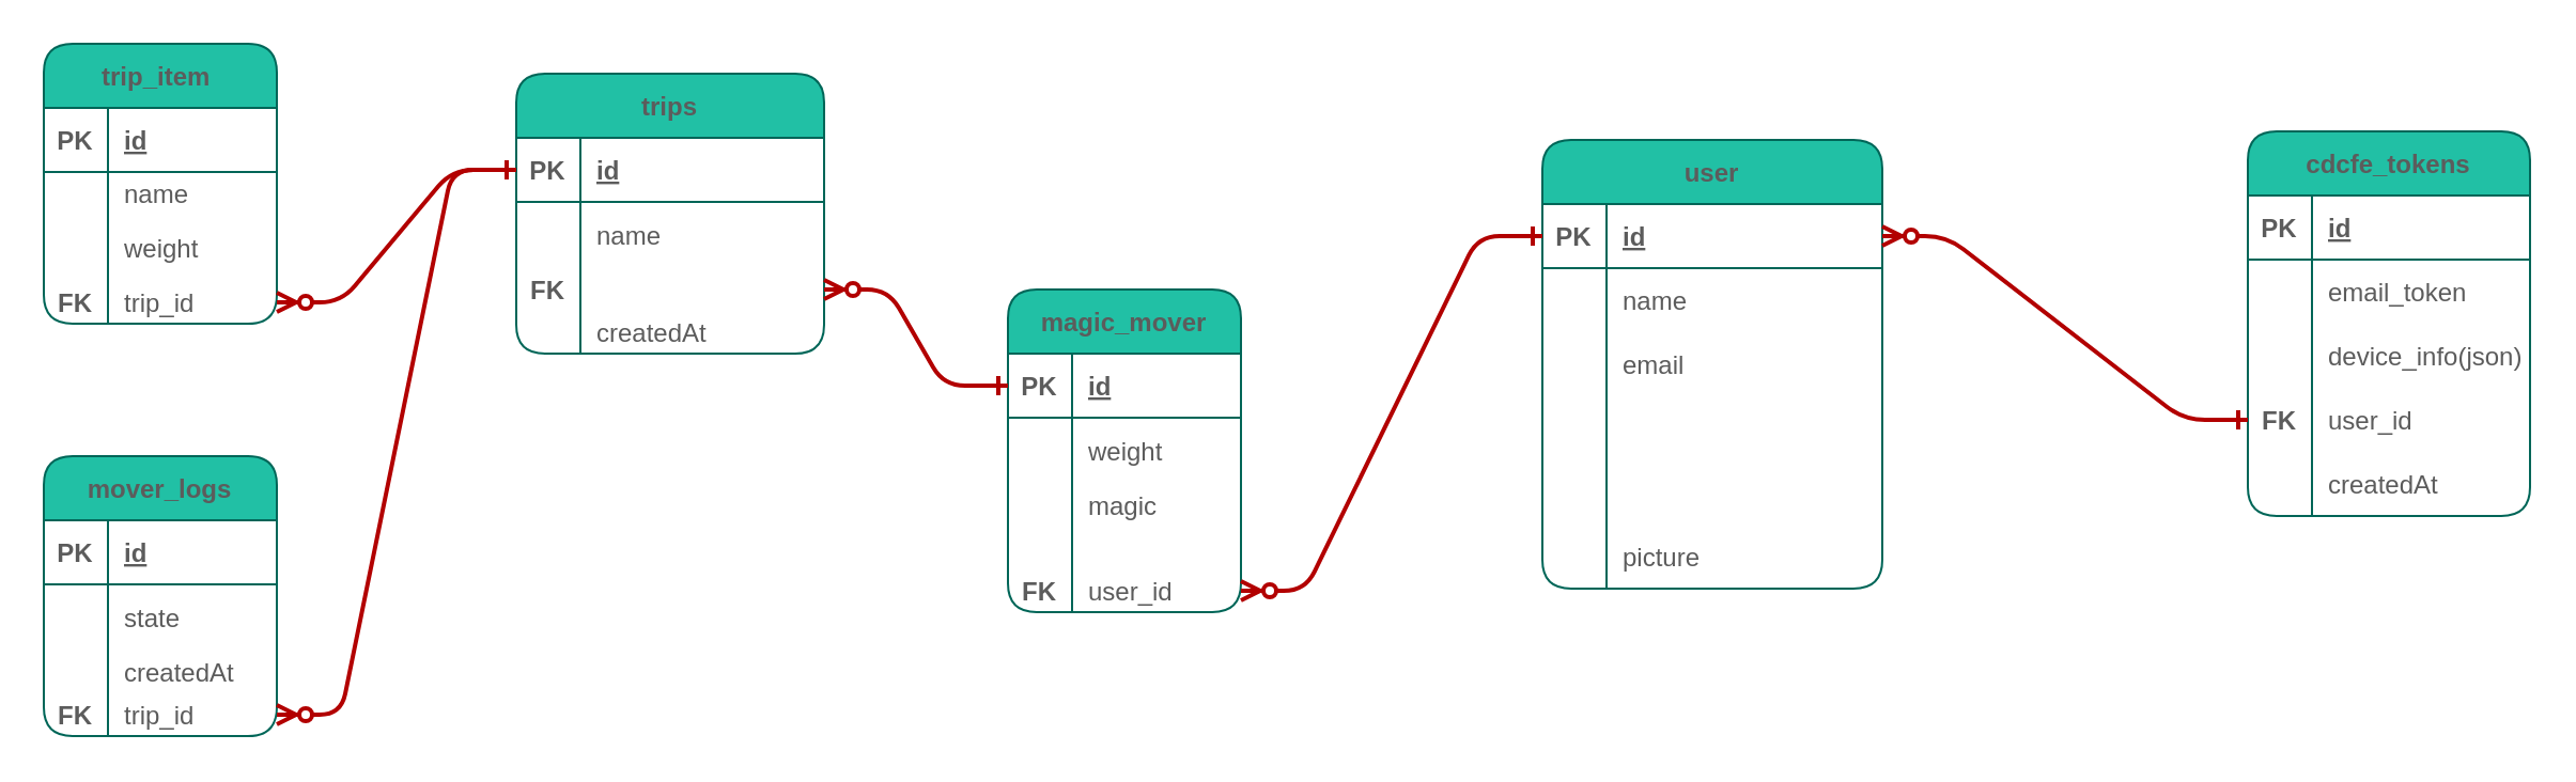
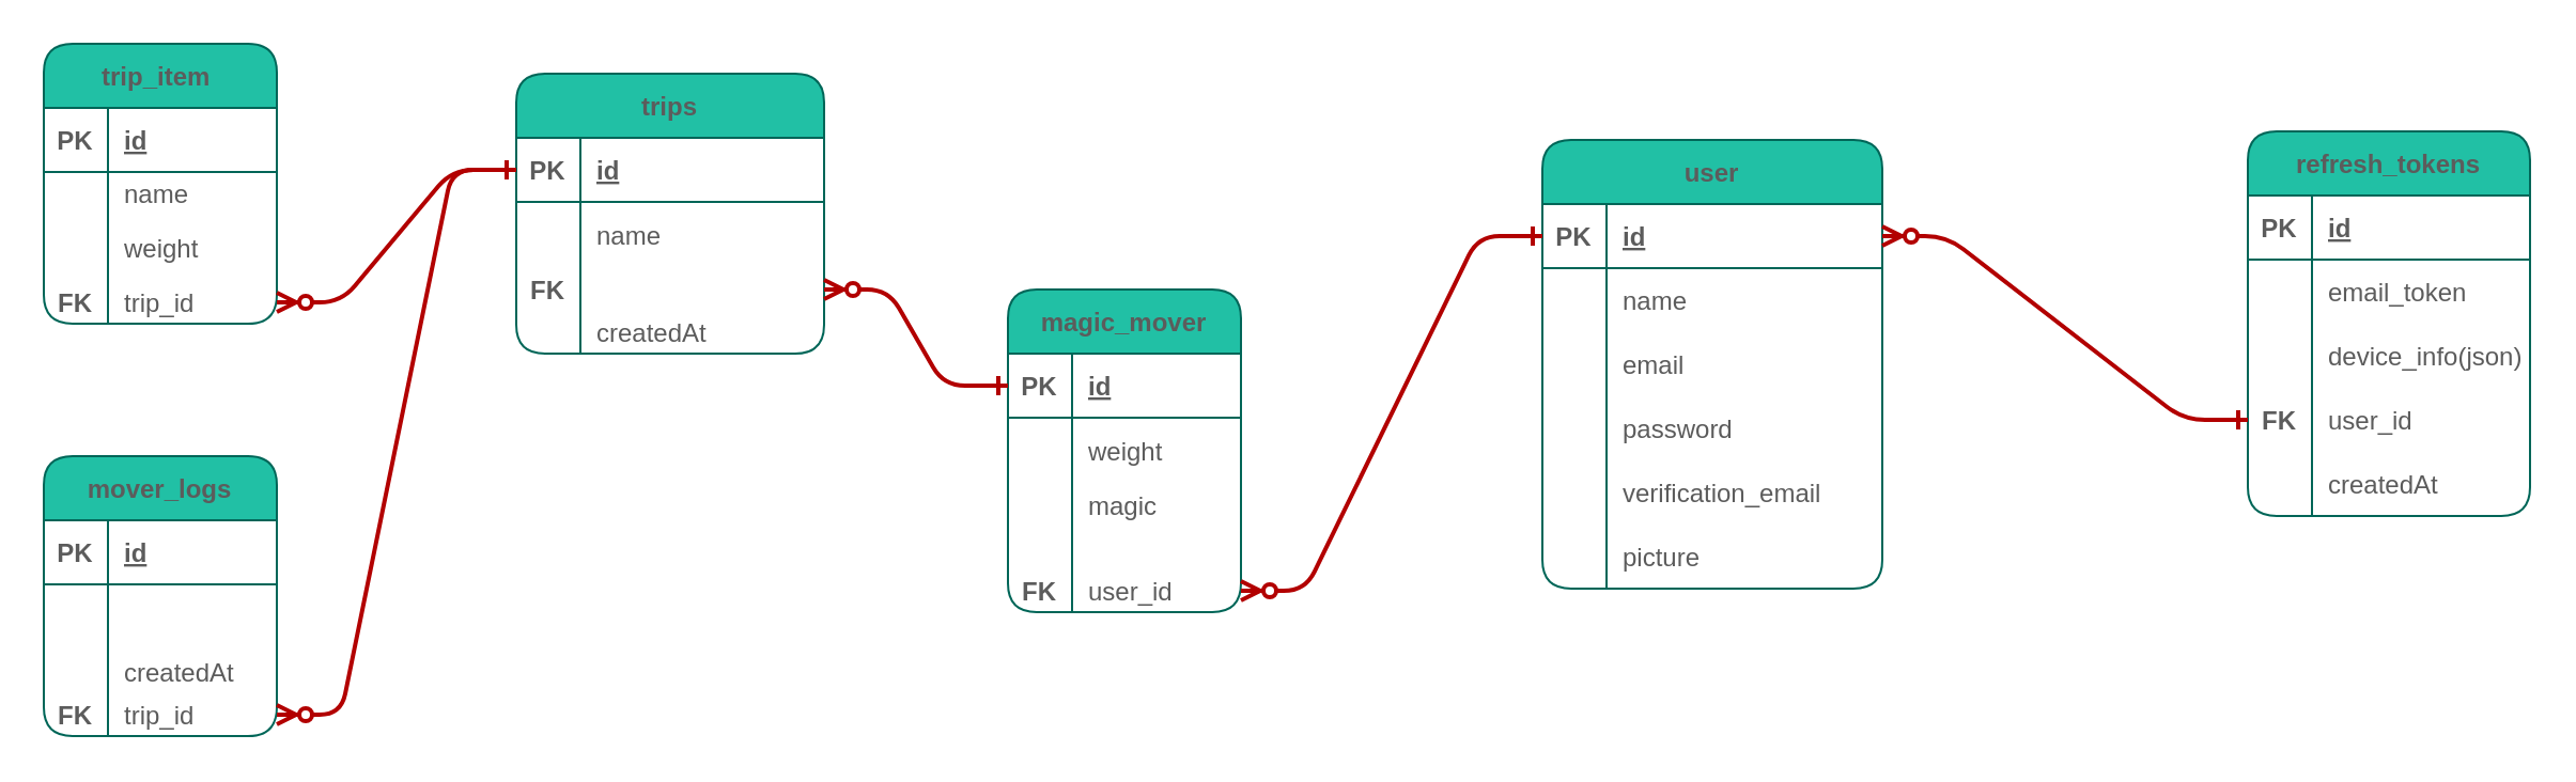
- <mxCell id="37" value="cdcfe_tokens" style="shape=table;startSize=30;container=1;collapsible=1;childLayout=tableLayout;fixedRows=1;rowLines=0;fontStyle=1;align=center;resizeLast=1;fillColor=#21C0A5;strokeColor=#006658;fontColor=#5C5C5C;shadow=0;rounded=1;" parent="1" vertex="1"><mxGeometry x="1051" y="61" width="132" height="180" as="geometry" /></mxCell>
+ <mxCell id="37" value="refresh_tokens" style="shape=table;startSize=30;container=1;collapsible=1;childLayout=tableLayout;fixedRows=1;rowLines=0;fontStyle=1;align=center;resizeLast=1;fillColor=#21C0A5;strokeColor=#006658;fontColor=#5C5C5C;shadow=0;rounded=1;" parent="1" vertex="1"><mxGeometry x="1051" y="61" width="132" height="180" as="geometry" /></mxCell>
+ <mxCell id="29" value="password" style="shape=partialRectangle;overflow=hidden;connectable=0;fillColor=none;top=0;left=0;bottom=0;right=0;align=left;spacingLeft=6;strokeColor=#006658;fontColor=#5C5C5C;" parent="27" vertex="1"><mxGeometry x="30" width="129" height="30" as="geometry"><mxRectangle width="129" height="30" as="alternateBounds" /></mxGeometry></mxCell>
+ <mxCell id="32" value="verification_email" style="shape=partialRectangle;overflow=hidden;connectable=0;fillColor=none;top=0;left=0;bottom=0;right=0;align=left;spacingLeft=6;strokeColor=#006658;fontColor=#5C5C5C;" parent="30" vertex="1"><mxGeometry x="30" width="129" height="30" as="geometry"><mxRectangle width="129" height="30" as="alternateBounds" /></mxGeometry></mxCell>
- <mxCell id="73" value="state" style="shape=partialRectangle;overflow=hidden;connectable=0;fillColor=none;top=0;left=0;bottom=0;right=0;align=left;spacingLeft=6;strokeColor=#006658;fontColor=#5C5C5C;fontStyle=0" vertex="1" parent="71"><mxGeometry x="30" width="79" height="31" as="geometry"><mxRectangle width="79" height="31" as="alternateBounds" /></mxGeometry></mxCell>
